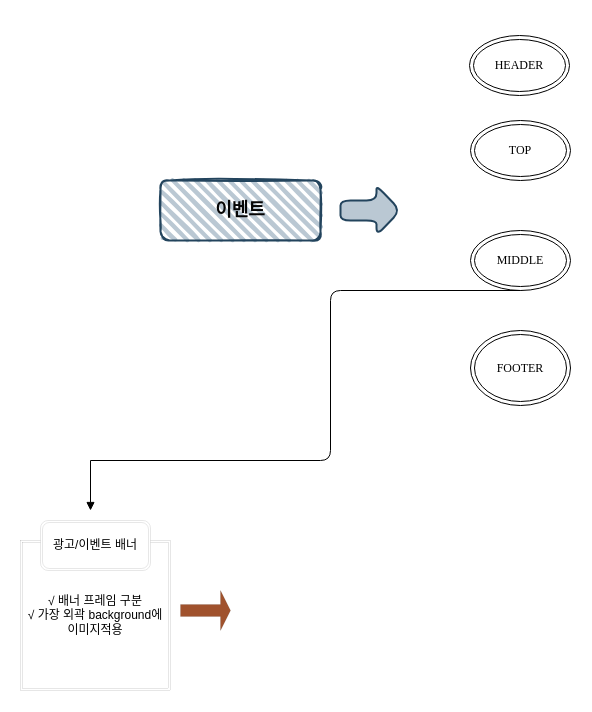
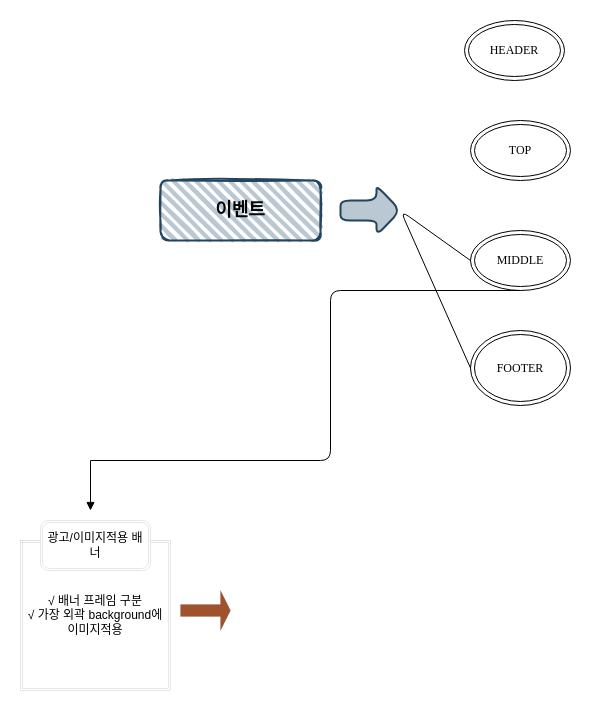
- <mxCell id="4" value="HEADER" style="ellipse;shape=doubleEllipse;whiteSpace=wrap;html=1;rounded=0;sketch=0;fontFamily=Tahoma;" vertex="1" parent="1"><mxGeometry x="469" y="35" width="100" height="60" as="geometry" /></mxCell>
+ <mxCell id="4" value="HEADER" style="ellipse;shape=doubleEllipse;whiteSpace=wrap;html=1;rounded=0;sketch=0;fontFamily=Tahoma;" vertex="1" parent="1"><mxGeometry x="464" y="20" width="100" height="60" as="geometry" /></mxCell>
+ <mxCell id="8" value="" style="endArrow=none;html=1;rounded=1;sketch=0;fontFamily=Tahoma;curved=0;entryX=0;entryY=0.5;entryDx=0;entryDy=0;exitX=0;exitY=0.5;exitDx=0;exitDy=0;" edge="1" parent="1" source="6" target="7"><mxGeometry width="50" height="50" relative="1" as="geometry"><mxPoint x="481" y="173.98" as="sourcePoint" /><mxPoint x="477" y="70.02" as="targetPoint" /><Array as="points"><mxPoint x="400" y="210" /></Array></mxGeometry></mxCell>
- <mxCell id="11" value="광고/이벤트 배너" style="shape=ext;double=1;rounded=1;whiteSpace=wrap;html=1;sketch=0;strokeWidth=0;" vertex="1" parent="1"><mxGeometry x="40" y="520" width="110" height="50" as="geometry" /></mxCell>
+ <mxCell id="11" value="광고/이미지적용 배너" style="shape=ext;double=1;rounded=1;whiteSpace=wrap;html=1;sketch=0;strokeWidth=0;" vertex="1" parent="1"><mxGeometry x="40" y="520" width="110" height="50" as="geometry" /></mxCell>
